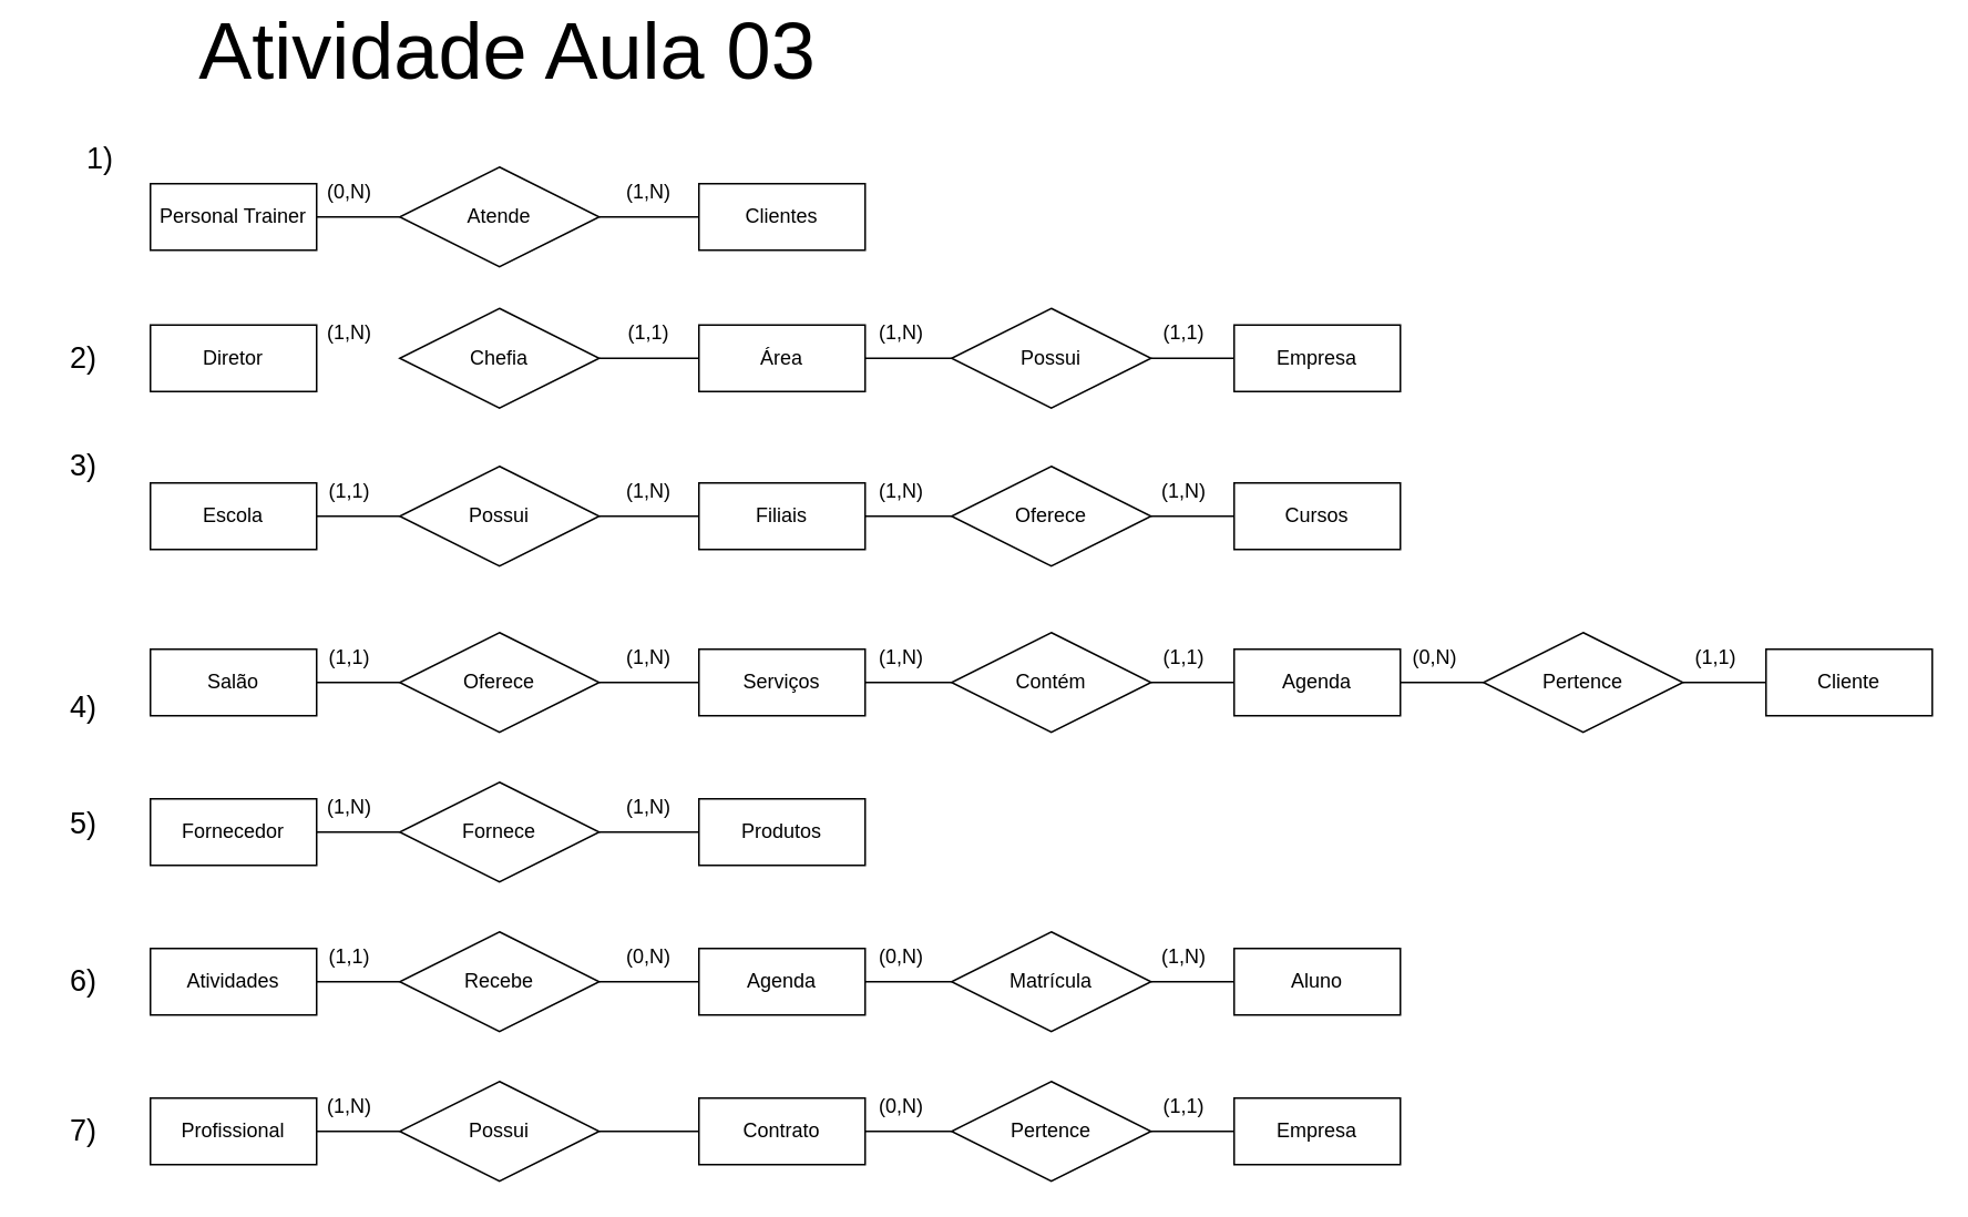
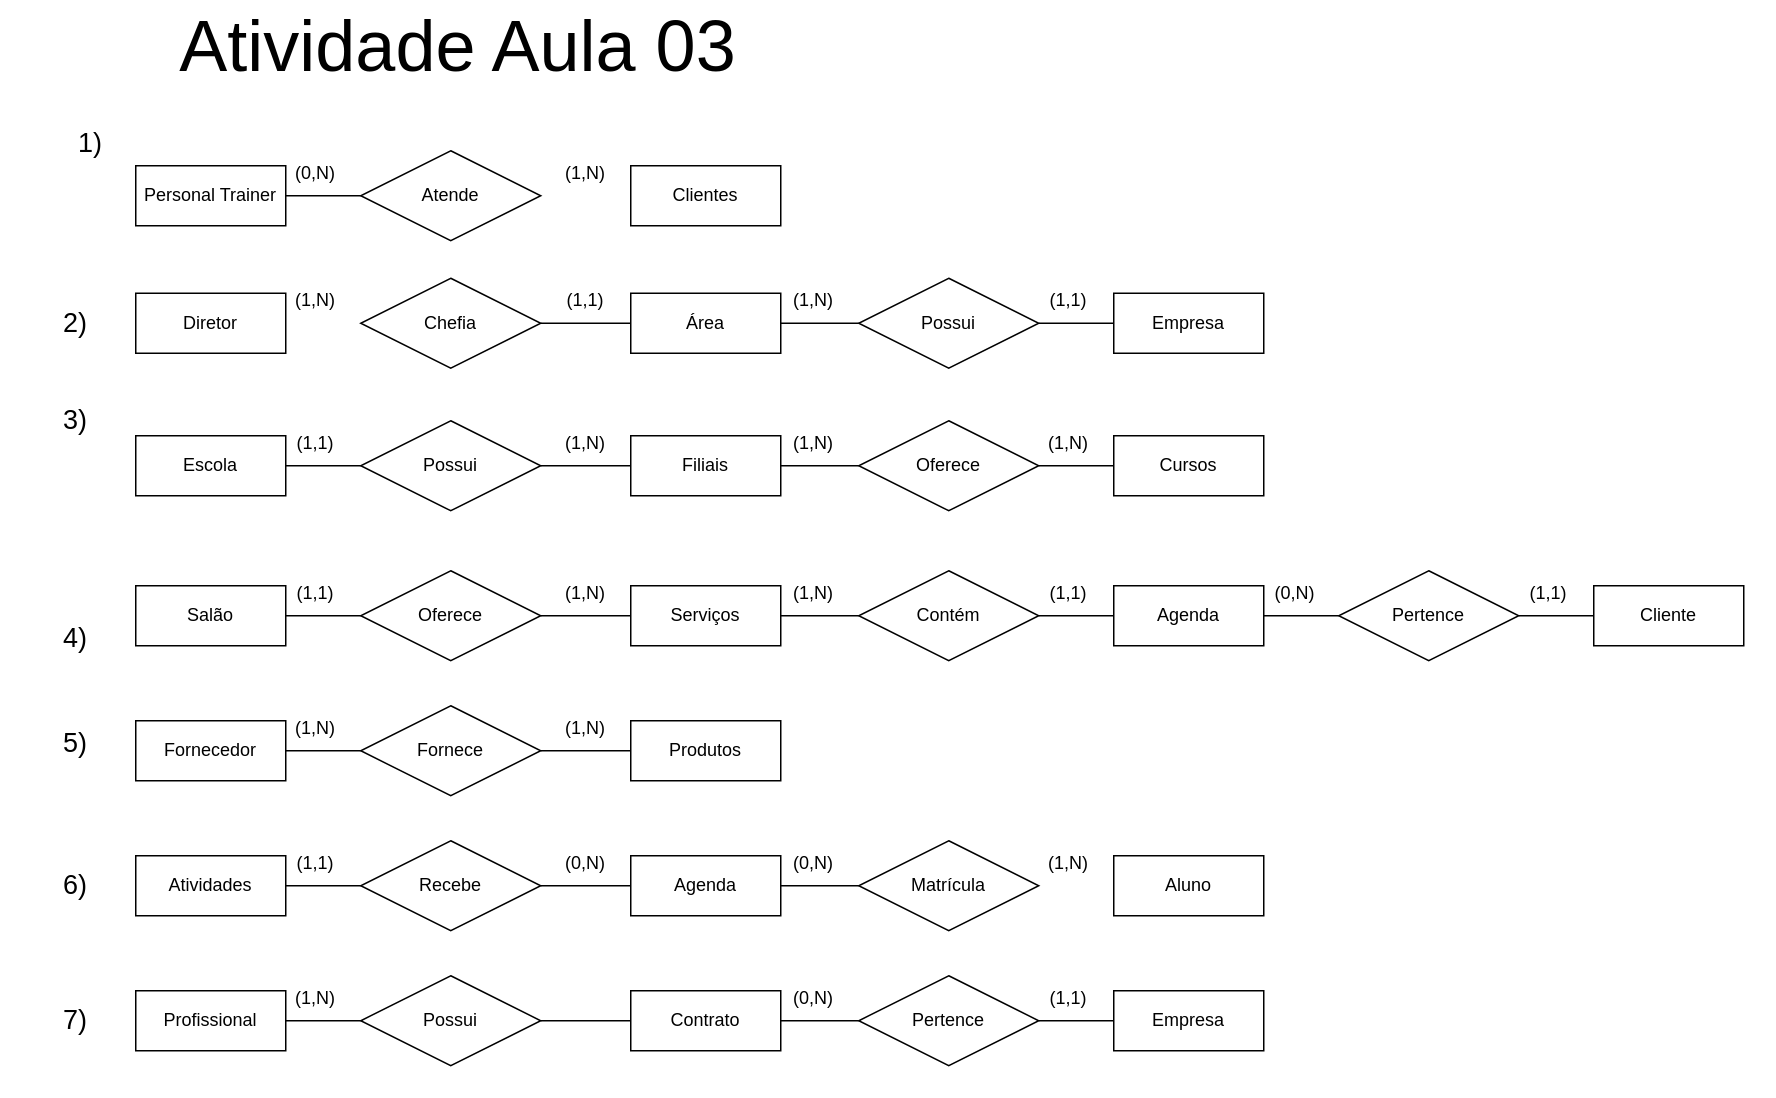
- <mxCell id="6" value="" style="endArrow=none;html=1;rounded=0;exitX=0;exitY=0.5;exitDx=0;exitDy=0;entryX=1;entryY=0.5;entryDx=0;entryDy=0;" parent="1" source="3" target="4" edge="1"><mxGeometry relative="1" as="geometry"><mxPoint x="180" y="280" as="sourcePoint" /><mxPoint x="340" y="280" as="targetPoint" /></mxGeometry></mxCell>
- <mxCell id="76" value="" style="endArrow=none;html=1;rounded=0;fontSize=18;exitX=1;exitY=0.5;exitDx=0;exitDy=0;entryX=0;entryY=0.5;entryDx=0;entryDy=0;" parent="1" source="74" target="75" edge="1"><mxGeometry relative="1" as="geometry"><mxPoint x="522" y="755" as="sourcePoint" /><mxPoint x="682" y="755" as="targetPoint" /></mxGeometry></mxCell>
